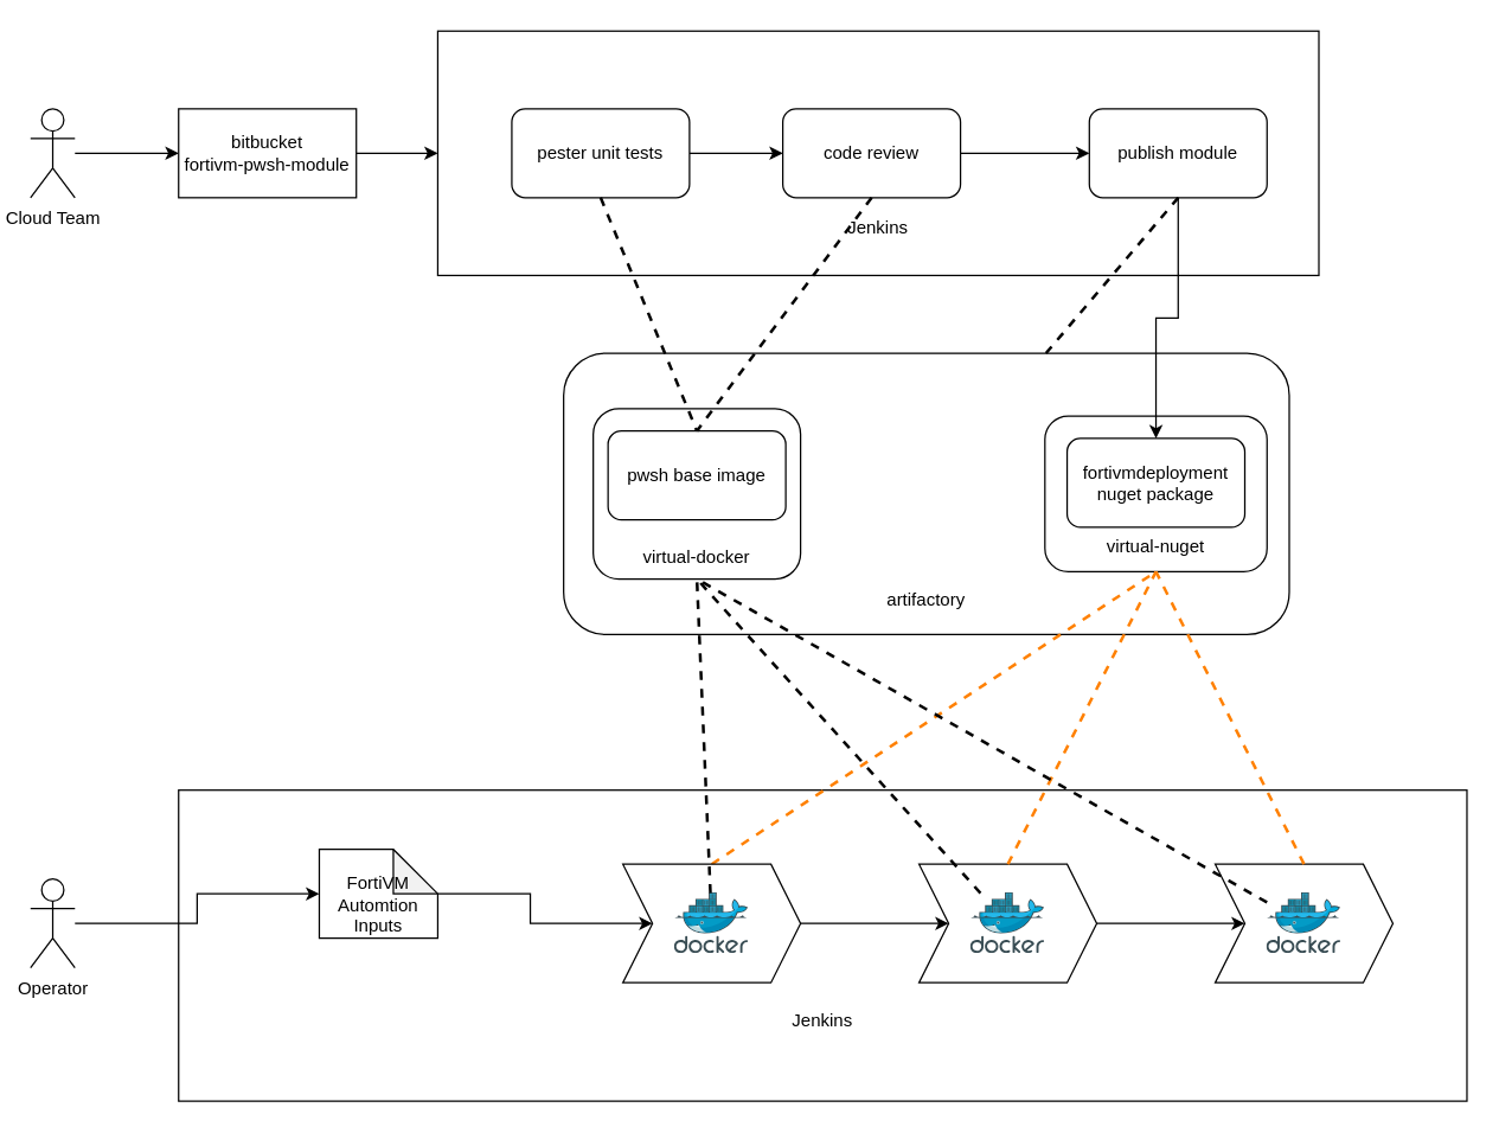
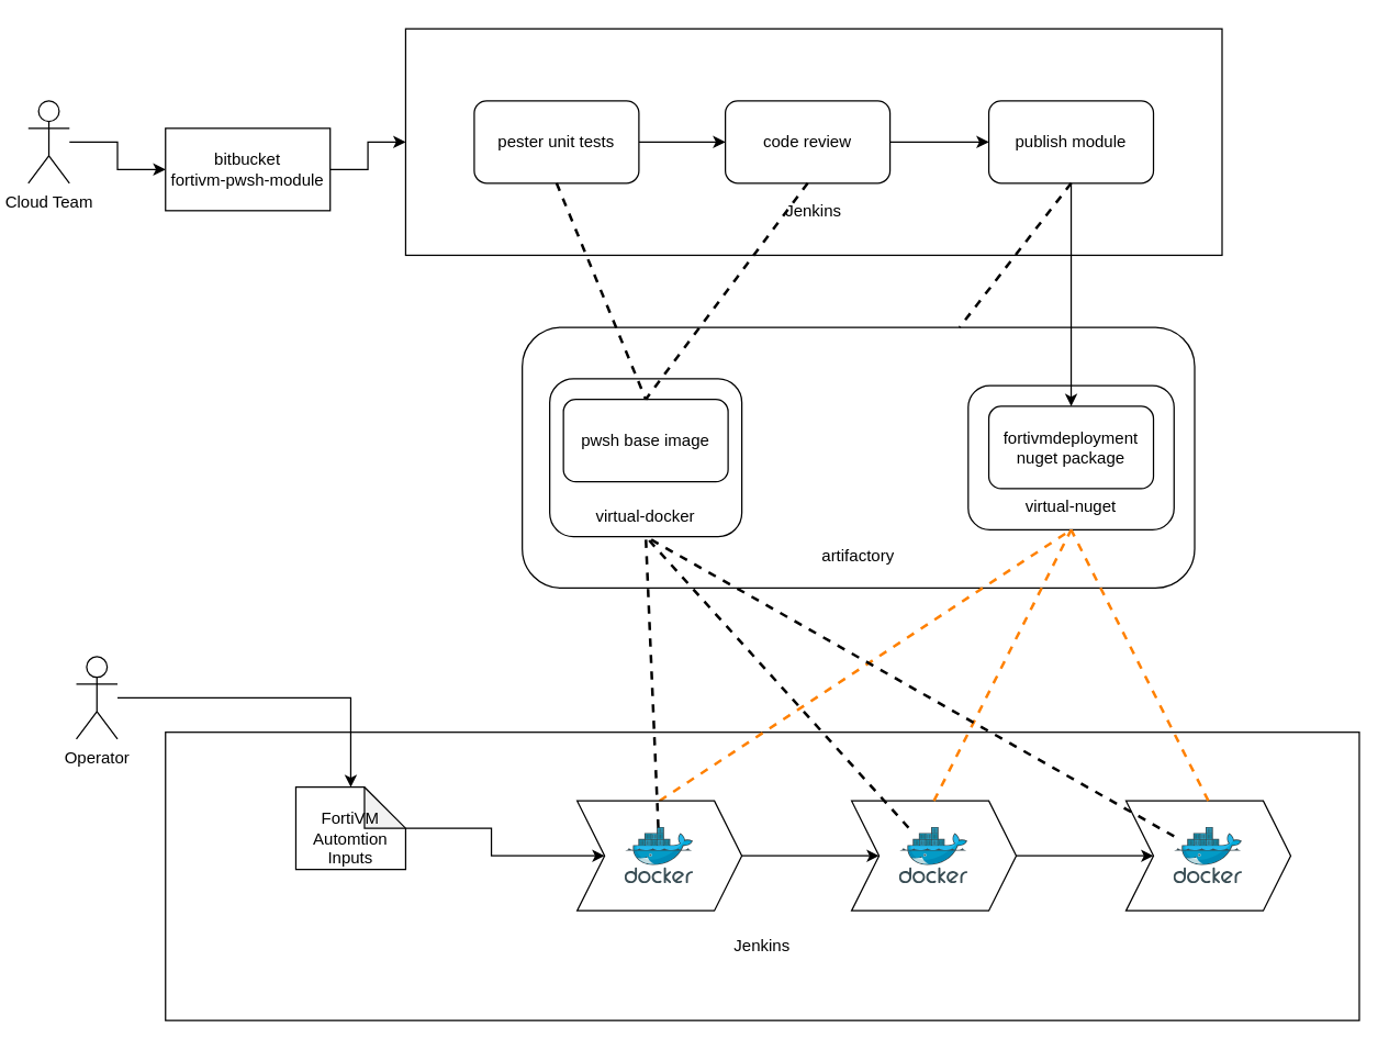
- <mxCell id="5" value="bitbucket&lt;br&gt;fortivm-pwsh-module" style="whiteSpace=wrap;html=1;verticalAlign=middle;align=center;" vertex="1" parent="1"><mxGeometry x="120" y="73" width="120" height="60" as="geometry" /></mxCell>
+ <mxCell id="5" value="bitbucket&lt;br&gt;fortivm-pwsh-module" style="whiteSpace=wrap;html=1;verticalAlign=middle;align=center;" vertex="1" parent="1"><mxGeometry x="120" y="93" width="120" height="60" as="geometry" /></mxCell>
- <mxCell id="11" value="publish module" style="whiteSpace=wrap;html=1;rounded=1;" vertex="1" parent="1"><mxGeometry x="735" y="73" width="120" height="60" as="geometry" /></mxCell>
+ <mxCell id="11" value="publish module" style="whiteSpace=wrap;html=1;rounded=1;" vertex="1" parent="1"><mxGeometry x="720" y="73" width="120" height="60" as="geometry" /></mxCell>
- <mxCell id="23" value="Operator" style="shape=umlActor;verticalLabelPosition=bottom;verticalAlign=top;html=1;outlineConnect=0;align=center;" vertex="1" parent="1"><mxGeometry x="20" y="593" width="30" height="60" as="geometry" /></mxCell>
+ <mxCell id="23" value="Operator" style="shape=umlActor;verticalLabelPosition=bottom;verticalAlign=top;html=1;outlineConnect=0;align=center;" vertex="1" parent="1"><mxGeometry x="55" y="478" width="30" height="60" as="geometry" /></mxCell>
